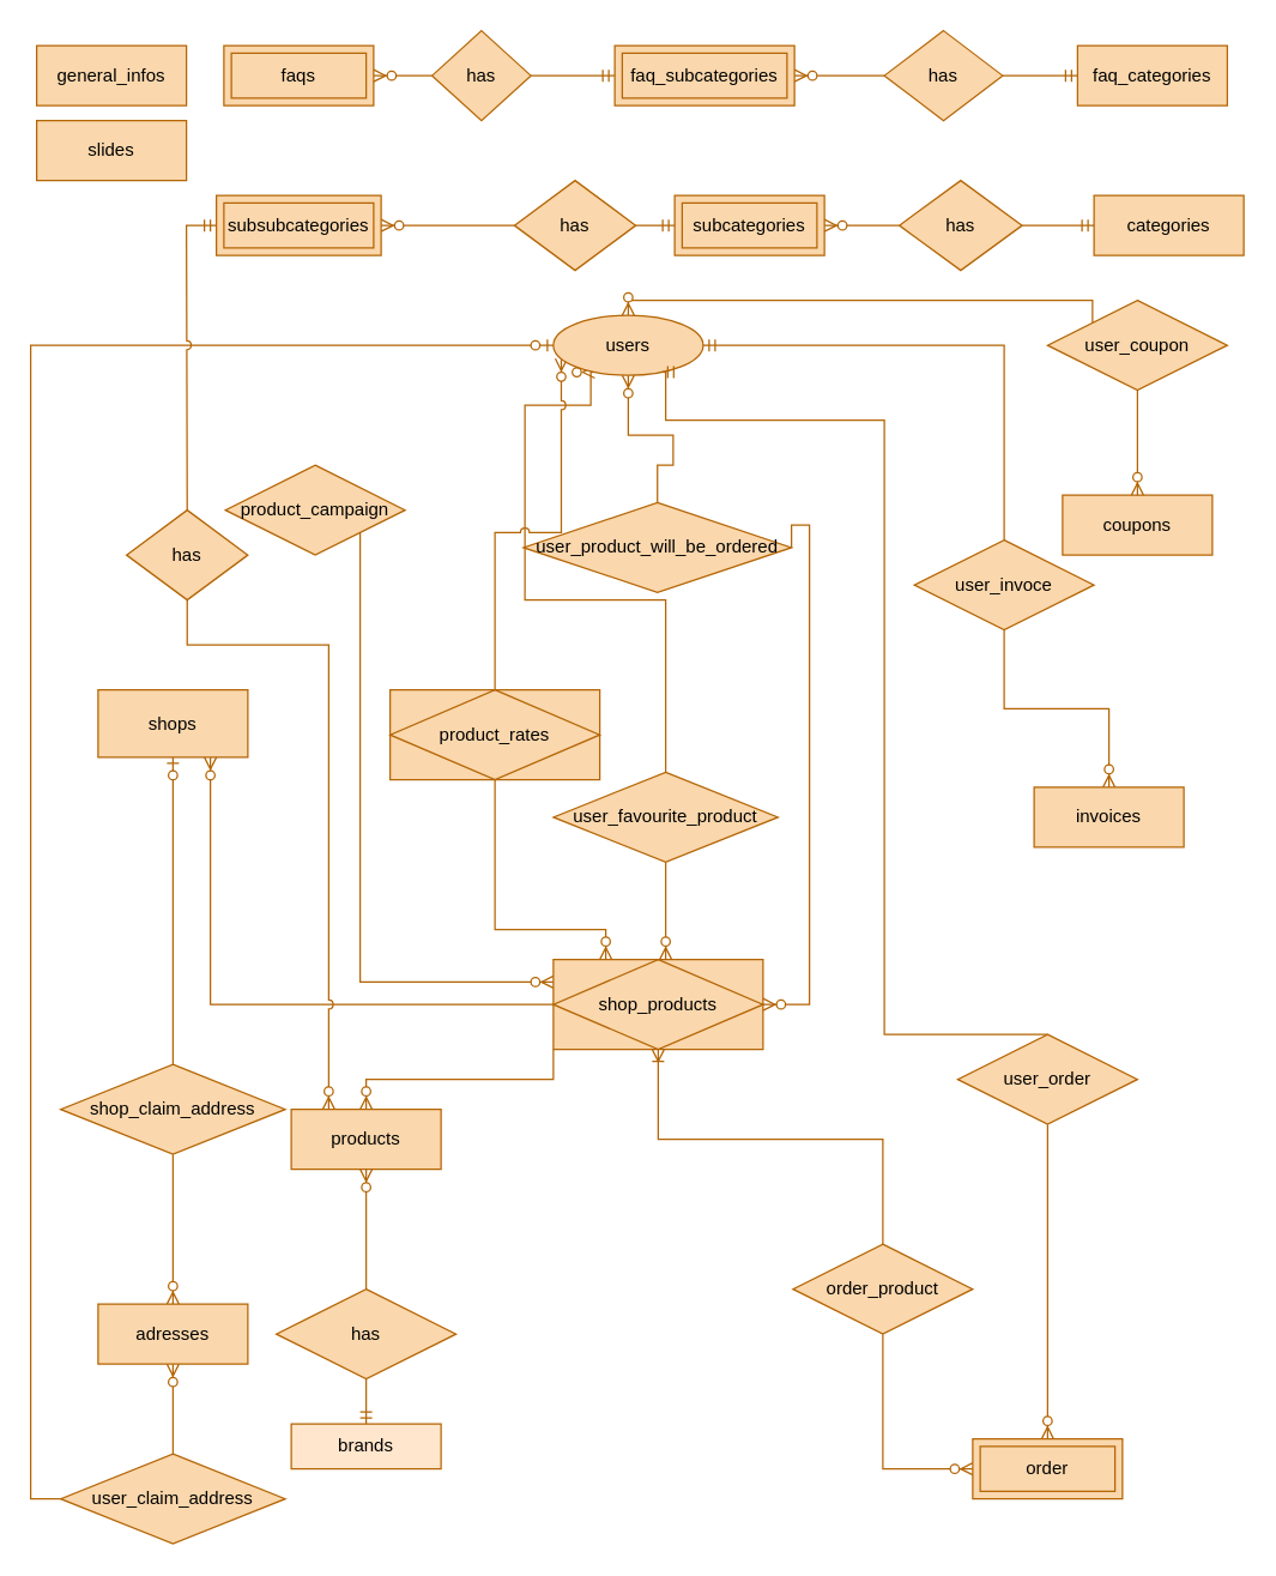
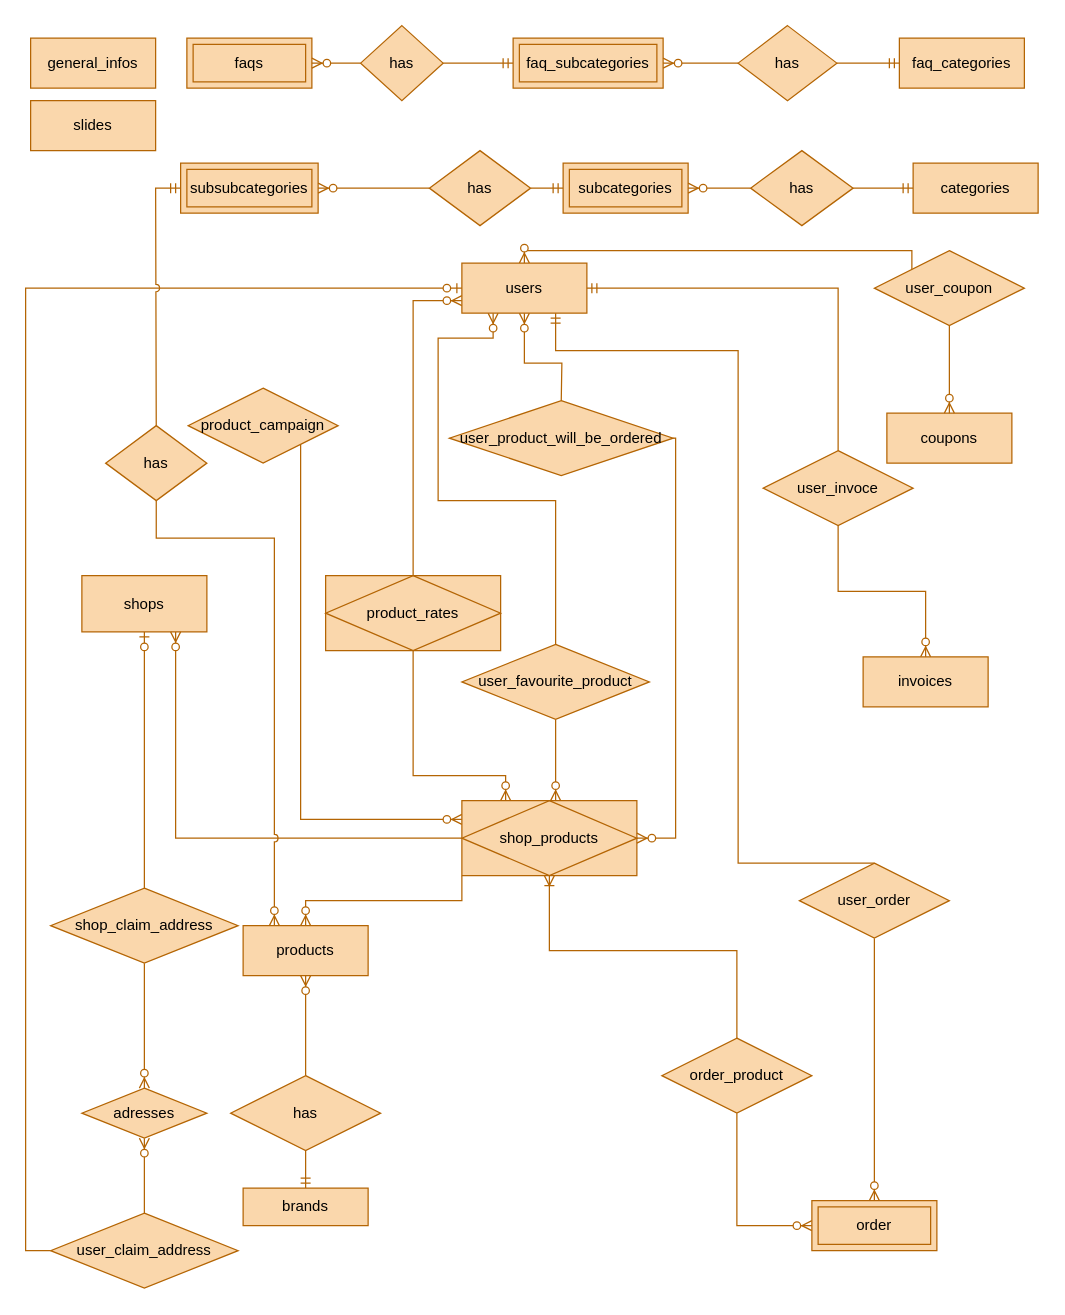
- <mxCell id="7" value="users" style="ellipse;whiteSpace=wrap;html=1;align=center;fillColor=#fad7ac;strokeColor=#b46504;" vertex="1" parent="1"><mxGeometry x="369" y="210" width="100" height="40" as="geometry" /></mxCell>
+ <mxCell id="7" value="users" style="whiteSpace=wrap;html=1;align=center;fillColor=#fad7ac;strokeColor=#b46504;" vertex="1" parent="1"><mxGeometry x="369" y="210" width="100" height="40" as="geometry" /></mxCell>
- <mxCell id="41" value="user_product_will_be_ordered" style="shape=rhombus;perimeter=rhombusPerimeter;whiteSpace=wrap;html=1;align=center;fillColor=#fad7ac;strokeColor=#b46504;" vertex="1" parent="1"><mxGeometry x="349" y="335" width="179" height="60" as="geometry" /></mxCell>
+ <mxCell id="41" value="user_product_will_be_ordered" style="shape=rhombus;perimeter=rhombusPerimeter;whiteSpace=wrap;html=1;align=center;fillColor=#fad7ac;strokeColor=#b46504;" vertex="1" parent="1"><mxGeometry x="359" y="320" width="179" height="60" as="geometry" /></mxCell>
- <mxCell id="12" value="adresses" style="whiteSpace=wrap;html=1;align=center;fillColor=#fad7ac;strokeColor=#b46504;" vertex="1" parent="1"><mxGeometry x="65" y="870" width="100" height="40" as="geometry" /></mxCell>
+ <mxCell id="12" value="adresses" style="rhombus;whiteSpace=wrap;html=1;align=center;fillColor=#fad7ac;strokeColor=#b46504;" vertex="1" parent="1"><mxGeometry x="65" y="870" width="100" height="40" as="geometry" /></mxCell>
- <mxCell id="19" value="brands" style="whiteSpace=wrap;html=1;align=center;fillColor=#ffe6cc;strokeColor=#b46504;" vertex="1" parent="1"><mxGeometry x="194" y="950" width="100" height="30" as="geometry" /></mxCell>
+ <mxCell id="19" value="brands" style="whiteSpace=wrap;html=1;align=center;fillColor=#fad7ac;strokeColor=#b46504;" vertex="1" parent="1"><mxGeometry x="194" y="950" width="100" height="30" as="geometry" /></mxCell>
